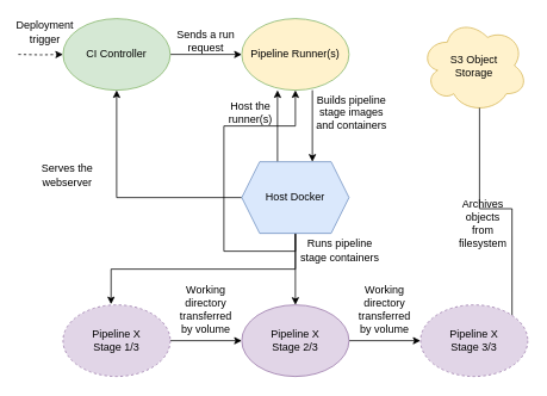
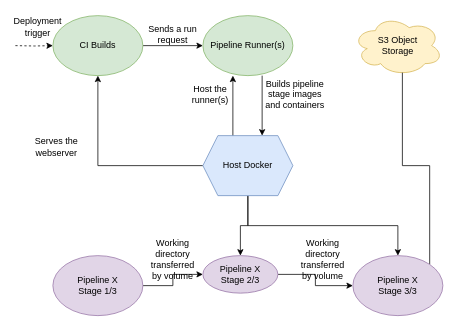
- <mxCell id="9" value="CI Controller" style="ellipse;whiteSpace=wrap;html=1;fillColor=#d5e8d4;strokeColor=#82b366;" vertex="1" parent="1"><mxGeometry x="70" y="20" width="120" height="80" as="geometry" /></mxCell>
+ <mxCell id="9" value="CI Builds" style="ellipse;whiteSpace=wrap;html=1;fillColor=#d5e8d4;strokeColor=#82b366;" vertex="1" parent="1"><mxGeometry x="70" y="20" width="120" height="80" as="geometry" /></mxCell>
- <mxCell id="11" value="Pipeline Runner(s)" style="ellipse;whiteSpace=wrap;html=1;fillColor=#fff2cc;strokeColor=#82b366;" vertex="1" parent="1"><mxGeometry x="270" y="20" width="120" height="80" as="geometry" /></mxCell>
+ <mxCell id="11" value="Pipeline Runner(s)" style="ellipse;whiteSpace=wrap;html=1;fillColor=#d5e8d4;strokeColor=#82b366;" vertex="1" parent="1"><mxGeometry x="270" y="20" width="120" height="80" as="geometry" /></mxCell>
- <mxCell id="12" value="S3 Object&lt;br&gt;Storage" style="ellipse;shape=cloud;whiteSpace=wrap;html=1;fillColor=#fff2cc;strokeColor=#d6b656;" vertex="1" parent="1"><mxGeometry x="470" y="20" width="120" height="105" as="geometry" /></mxCell>
+ <mxCell id="12" value="S3 Object&lt;br&gt;Storage" style="ellipse;shape=cloud;whiteSpace=wrap;html=1;fillColor=#fff2cc;strokeColor=#d6b656;" vertex="1" parent="1"><mxGeometry x="470" y="20" width="120" height="80" as="geometry" /></mxCell>
- <mxCell id="6" style="edgeStyle=orthogonalEdgeStyle;rounded=0;orthogonalLoop=1;jettySize=auto;html=1;exitX=0.5;exitY=1;exitDx=0;exitDy=0;" edge="1" parent="1" source="7" target="11"><mxGeometry relative="1" as="geometry" /></mxCell>
+ <mxCell id="6" style="edgeStyle=orthogonalEdgeStyle;rounded=0;orthogonalLoop=1;jettySize=auto;html=1;exitX=0.5;exitY=1;exitDx=0;exitDy=0;entryX=0.5;entryY=0;entryDx=0;entryDy=0;" edge="1" parent="1" source="7" target="24"><mxGeometry relative="1" as="geometry" /></mxCell>
- <mxCell id="26" value="Archives objects from filesystem" style="text;html=1;strokeColor=none;fillColor=none;align=center;verticalAlign=middle;whiteSpace=wrap;rounded=0;" vertex="1" parent="1"><mxGeometry x="510" y="234" width="60" height="30" as="geometry" /></mxCell>
- <mxCell id="25" value="Runs pipeline stage containers" style="text;html=1;strokeColor=none;fillColor=none;align=center;verticalAlign=middle;whiteSpace=wrap;rounded=0;" vertex="1" parent="1"><mxGeometry x="330" y="264" width="100" height="30" as="geometry" /></mxCell>
- <mxCell id="4" style="edgeStyle=orthogonalEdgeStyle;rounded=0;orthogonalLoop=1;jettySize=auto;html=1;exitX=0.5;exitY=1;exitDx=0;exitDy=0;entryX=0.448;entryY=-0.009;entryDx=0;entryDy=0;entryPerimeter=0;" edge="1" parent="1" source="7" target="20"><mxGeometry relative="1" as="geometry" /></mxCell>
- <mxCell id="20" value="Pipeline X&lt;br&gt;Stage 1/3" style="ellipse;whiteSpace=wrap;html=1;fillColor=#e1d5e7;strokeColor=#9673a6;dashed=1;" vertex="1" parent="1"><mxGeometry x="70" y="340" width="120" height="80" as="geometry" /></mxCell>
+ <mxCell id="20" value="Pipeline X&lt;br&gt;Stage 1/3" style="ellipse;whiteSpace=wrap;html=1;fillColor=#e1d5e7;strokeColor=#9673a6;" vertex="1" parent="1"><mxGeometry x="70" y="340" width="120" height="80" as="geometry" /></mxCell>
- <mxCell id="22" value="Pipeline X&lt;br&gt;Stage 2/3" style="ellipse;whiteSpace=wrap;html=1;fillColor=#e1d5e7;strokeColor=#9673a6;" vertex="1" parent="1"><mxGeometry x="270" y="340" width="120" height="80" as="geometry" /></mxCell>
+ <mxCell id="22" value="Pipeline X&lt;br&gt;Stage 2/3" style="ellipse;whiteSpace=wrap;html=1;fillColor=#e1d5e7;strokeColor=#9673a6;" vertex="1" parent="1"><mxGeometry x="270" y="340" width="100" height="50" as="geometry" /></mxCell>
- <mxCell id="24" value="Pipeline X&lt;br&gt;Stage 3/3" style="ellipse;whiteSpace=wrap;html=1;fillColor=#e1d5e7;strokeColor=#9673a6;dashed=1;" vertex="1" parent="1"><mxGeometry x="470" y="340" width="120" height="80" as="geometry" /></mxCell>
+ <mxCell id="24" value="Pipeline X&lt;br&gt;Stage 3/3" style="ellipse;whiteSpace=wrap;html=1;fillColor=#e1d5e7;strokeColor=#9673a6;" vertex="1" parent="1"><mxGeometry x="470" y="340" width="120" height="80" as="geometry" /></mxCell>
